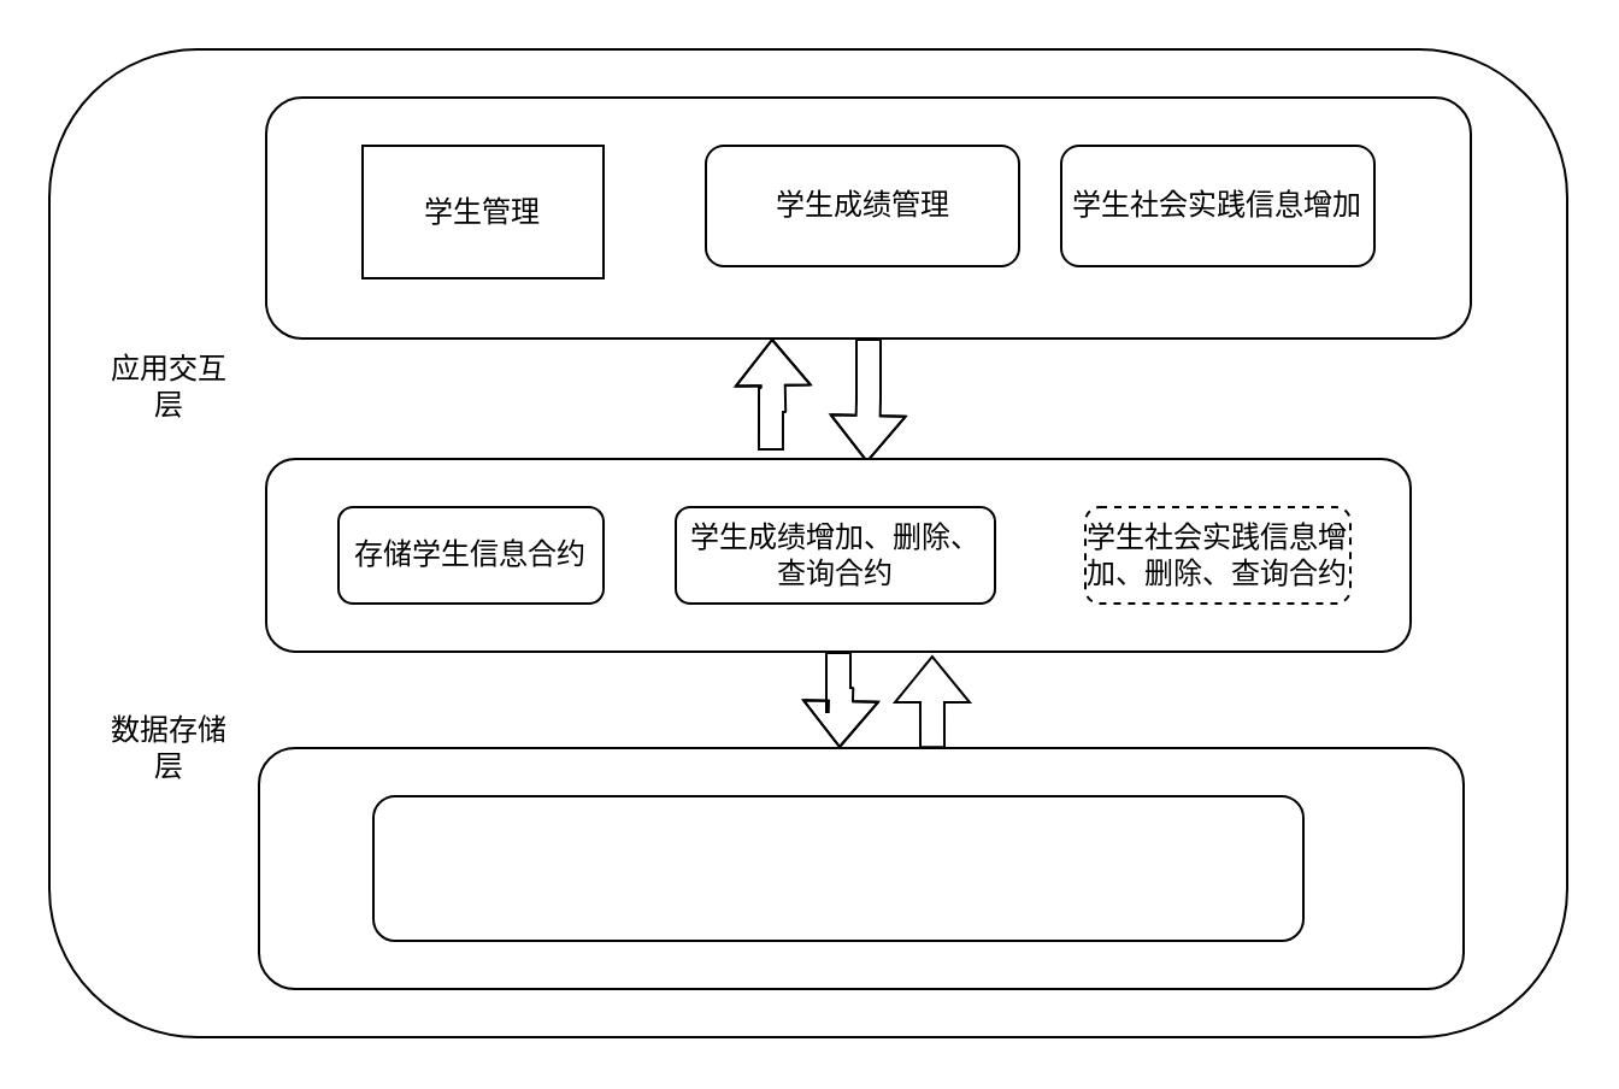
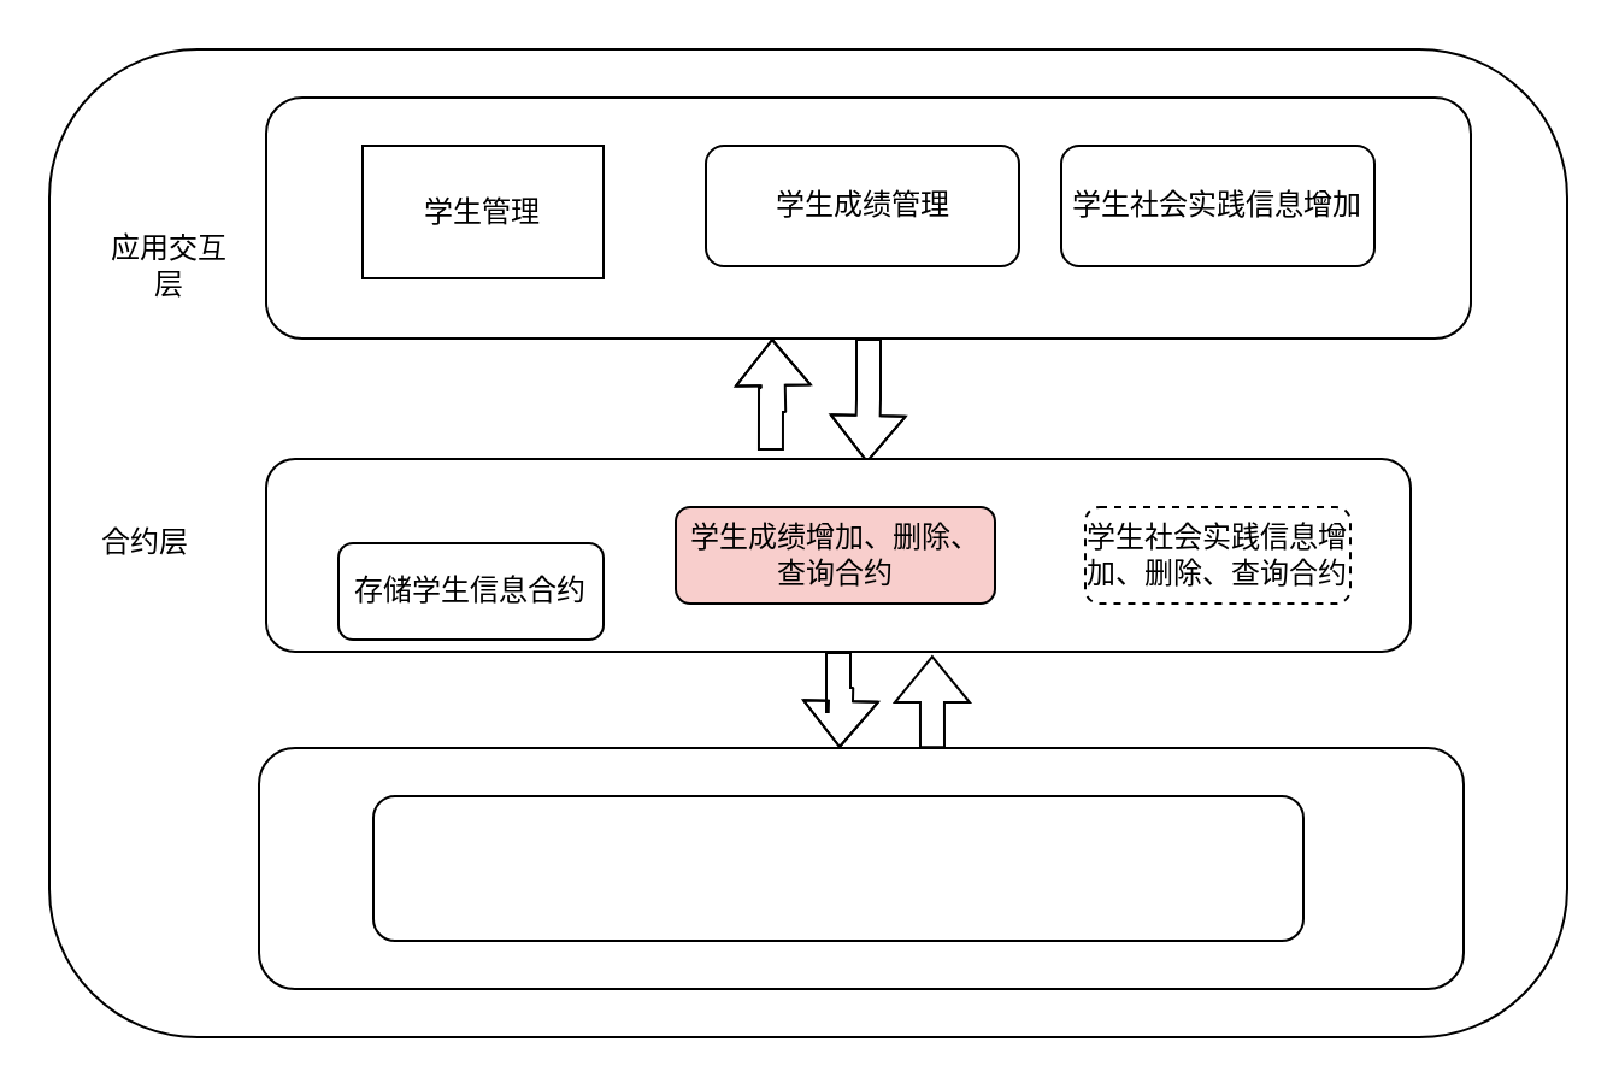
- <mxCell id="7" value="应用交互层" style="text;html=1;strokeColor=none;fillColor=none;align=center;verticalAlign=middle;whiteSpace=wrap;rounded=0;" vertex="1" parent="1"><mxGeometry x="40" y="145" width="60" height="30" as="geometry" /></mxCell>
+ <mxCell id="7" value="应用交互层" style="text;html=1;strokeColor=none;fillColor=none;align=center;verticalAlign=middle;whiteSpace=wrap;rounded=0;" vertex="1" parent="1"><mxGeometry x="40" y="95" width="60" height="30" as="geometry" /></mxCell>
+ <mxCell id="8" value="合约层" style="text;html=1;strokeColor=none;fillColor=none;align=center;verticalAlign=middle;whiteSpace=wrap;rounded=0;" vertex="1" parent="1"><mxGeometry x="30" y="210" width="60" height="30" as="geometry" /></mxCell>
- <mxCell id="13" value="存储学生信息合约" style="rounded=1;whiteSpace=wrap;html=1;" vertex="1" parent="1"><mxGeometry x="140" y="210" width="110" height="40" as="geometry" /></mxCell>
+ <mxCell id="13" value="存储学生信息合约" style="rounded=1;whiteSpace=wrap;html=1;" vertex="1" parent="1"><mxGeometry x="140" y="225" width="110" height="40" as="geometry" /></mxCell>
- <mxCell id="14" value="学生成绩增加、删除、查询合约" style="rounded=1;whiteSpace=wrap;html=1;" vertex="1" parent="1"><mxGeometry x="280" y="210" width="132.5" height="40" as="geometry" /></mxCell>
+ <mxCell id="14" value="学生成绩增加、删除、查询合约" style="rounded=1;whiteSpace=wrap;html=1;fillColor=#f8cecc;" vertex="1" parent="1"><mxGeometry x="280" y="210" width="132.5" height="40" as="geometry" /></mxCell>
- <mxCell id="16" value="数据存储层" style="text;html=1;strokeColor=none;fillColor=none;align=center;verticalAlign=middle;whiteSpace=wrap;rounded=0;" vertex="1" parent="1"><mxGeometry x="40" y="295" width="60" height="30" as="geometry" /></mxCell>
